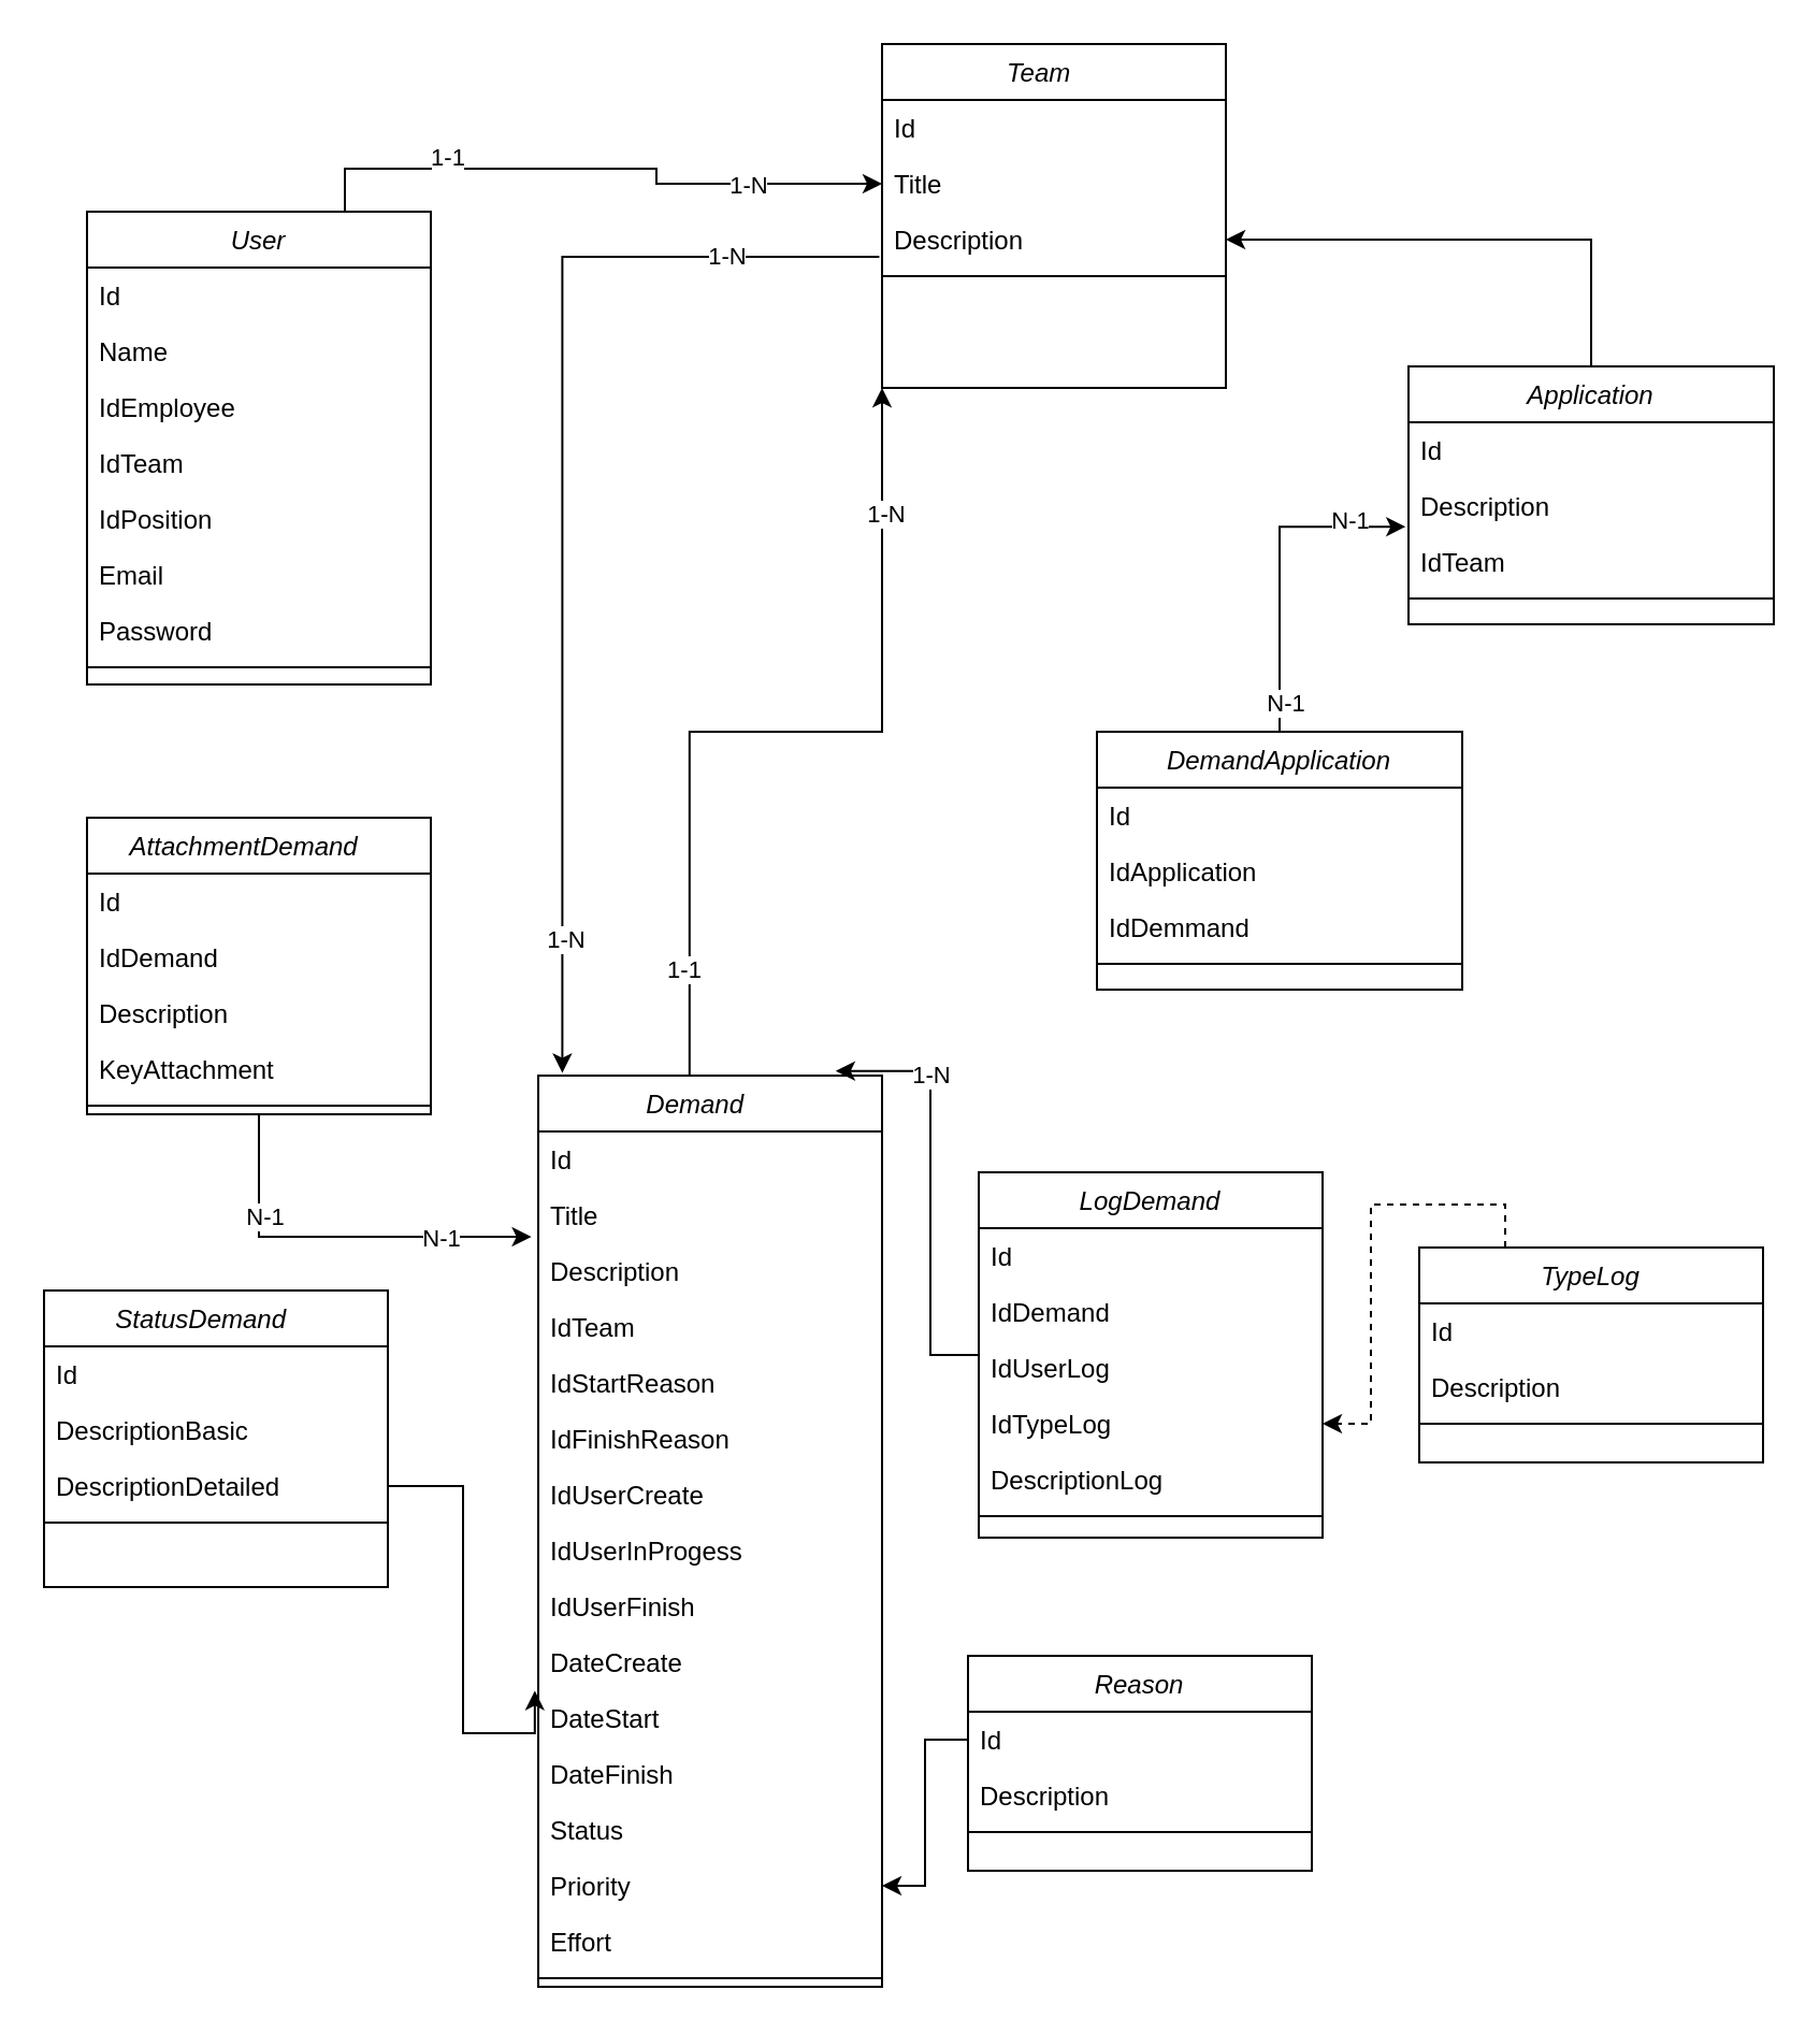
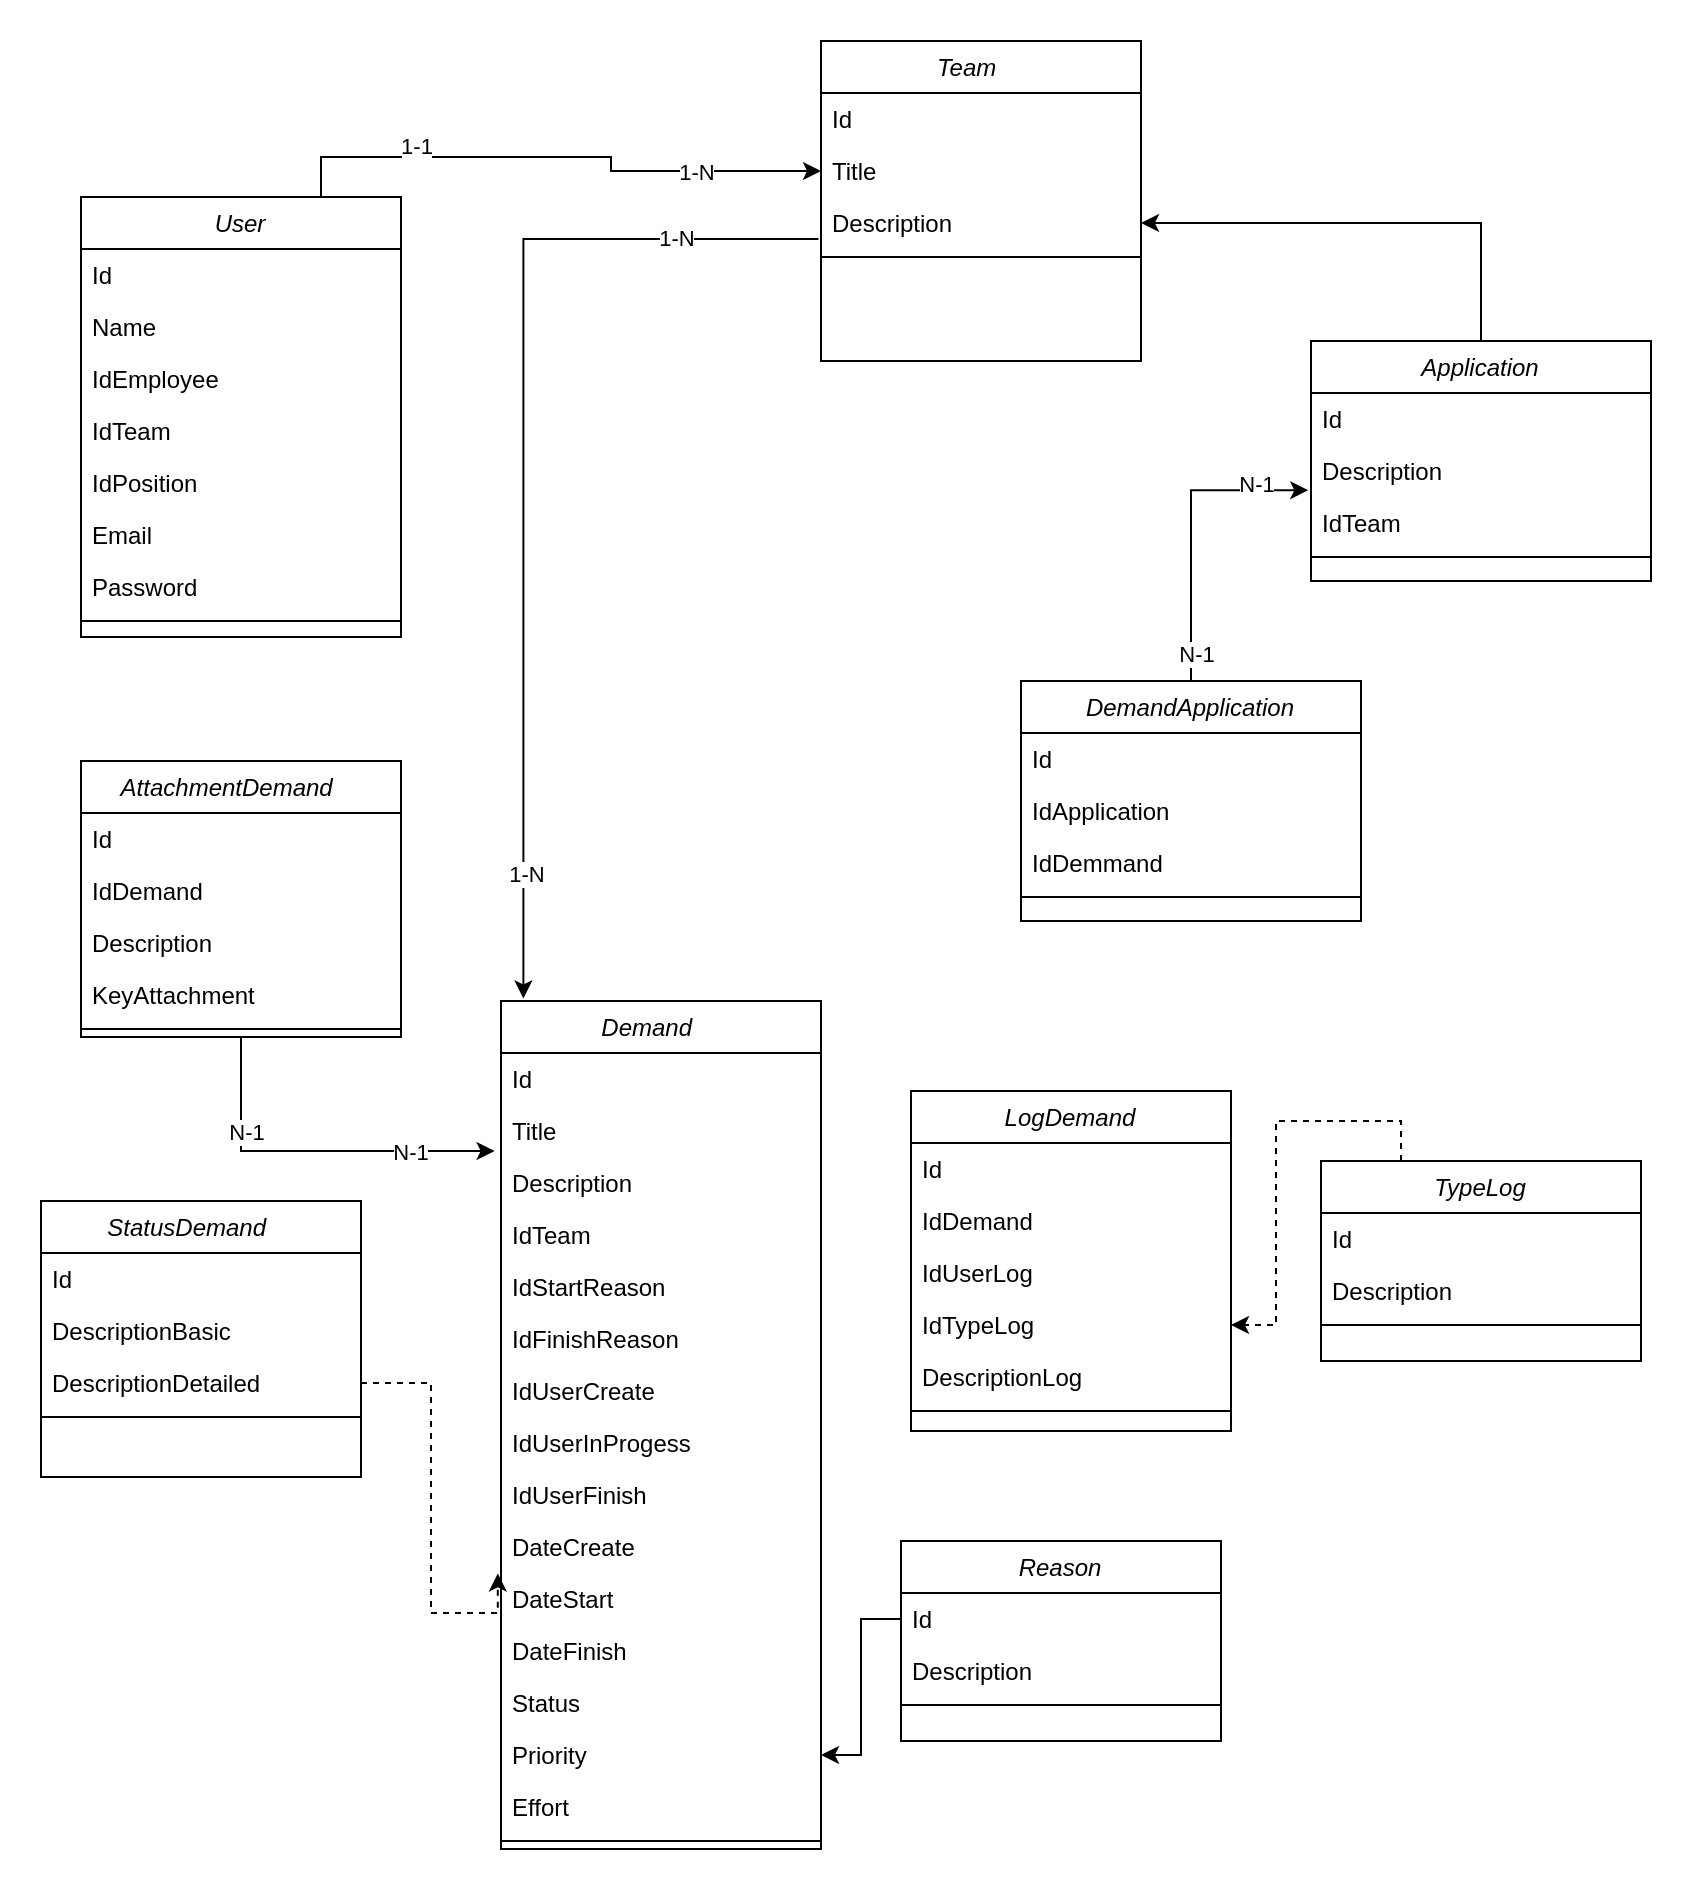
- <mxCell id="2" style="edgeStyle=orthogonalEdgeStyle;rounded=0;orthogonalLoop=1;jettySize=auto;html=1;exitX=0.44;exitY=0.011;exitDx=0;exitDy=0;exitPerimeter=0;entryX=0;entryY=1;entryDx=0;entryDy=0;" parent="1" source="5" target="48" edge="1"><mxGeometry relative="1" as="geometry"><mxPoint x="410" y="150" as="targetPoint" /><mxPoint x="260" y="420" as="sourcePoint" /></mxGeometry></mxCell>
- <mxCell id="3" value="1-1" style="edgeLabel;html=1;align=center;verticalAlign=middle;resizable=0;points=[];" parent="2" vertex="1" connectable="0"><mxGeometry x="-0.741" y="3" relative="1" as="geometry"><mxPoint as="offset" /></mxGeometry></mxCell>
- <mxCell id="4" value="1-N" style="edgeLabel;html=1;align=center;verticalAlign=middle;resizable=0;points=[];" parent="2" vertex="1" connectable="0"><mxGeometry x="0.718" y="-1" relative="1" as="geometry"><mxPoint as="offset" /></mxGeometry></mxCell>
- <mxCell id="41" style="edgeStyle=orthogonalEdgeStyle;rounded=0;orthogonalLoop=1;jettySize=auto;html=1;entryX=0.865;entryY=-0.005;entryDx=0;entryDy=0;entryPerimeter=0;" parent="1" source="34" target="5" edge="1"><mxGeometry relative="1" as="geometry" /></mxCell>
- <mxCell id="42" value="1-N" style="edgeLabel;html=1;align=center;verticalAlign=middle;resizable=0;points=[];" parent="41" vertex="1" connectable="0"><mxGeometry x="0.573" y="2" relative="1" as="geometry"><mxPoint x="1" as="offset" /></mxGeometry></mxCell>
- <mxCell id="70" style="edgeStyle=orthogonalEdgeStyle;rounded=0;orthogonalLoop=1;jettySize=auto;html=1;entryX=-0.01;entryY=1.008;entryDx=0;entryDy=0;entryPerimeter=0;" parent="1" source="68" target="15" edge="1"><mxGeometry relative="1" as="geometry" /></mxCell>
+ <mxCell id="70" style="edgeStyle=orthogonalEdgeStyle;rounded=0;orthogonalLoop=1;jettySize=auto;html=1;entryX=-0.01;entryY=1.008;entryDx=0;entryDy=0;entryPerimeter=0;dashed=1;" parent="1" source="68" target="15" edge="1"><mxGeometry relative="1" as="geometry" /></mxCell>
